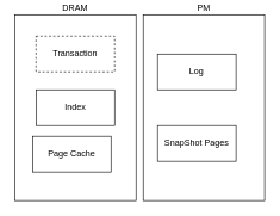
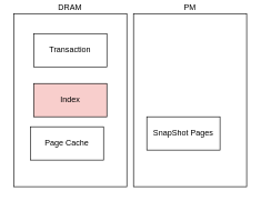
- <mxCell id="4" value="Transaction" style="rounded=0;whiteSpace=wrap;html=1;dashed=1;" vertex="1" parent="1"><mxGeometry x="50" y="50" width="110" height="50" as="geometry" /></mxCell>
+ <mxCell id="4" value="Transaction" style="rounded=0;whiteSpace=wrap;html=1;" vertex="1" parent="1"><mxGeometry x="50" y="50" width="110" height="50" as="geometry" /></mxCell>
- <mxCell id="7" value="Log" style="rounded=0;whiteSpace=wrap;html=1;" vertex="1" parent="1"><mxGeometry x="220" y="75" width="110" height="50" as="geometry" /></mxCell>
- <mxCell id="6" value="Index" style="rounded=0;whiteSpace=wrap;html=1;" vertex="1" parent="1"><mxGeometry x="50" y="125" width="110" height="50" as="geometry" /></mxCell>
+ <mxCell id="6" value="Index" style="rounded=0;whiteSpace=wrap;html=1;fillColor=#f8cecc;" vertex="1" parent="1"><mxGeometry x="50" y="125" width="110" height="50" as="geometry" /></mxCell>
